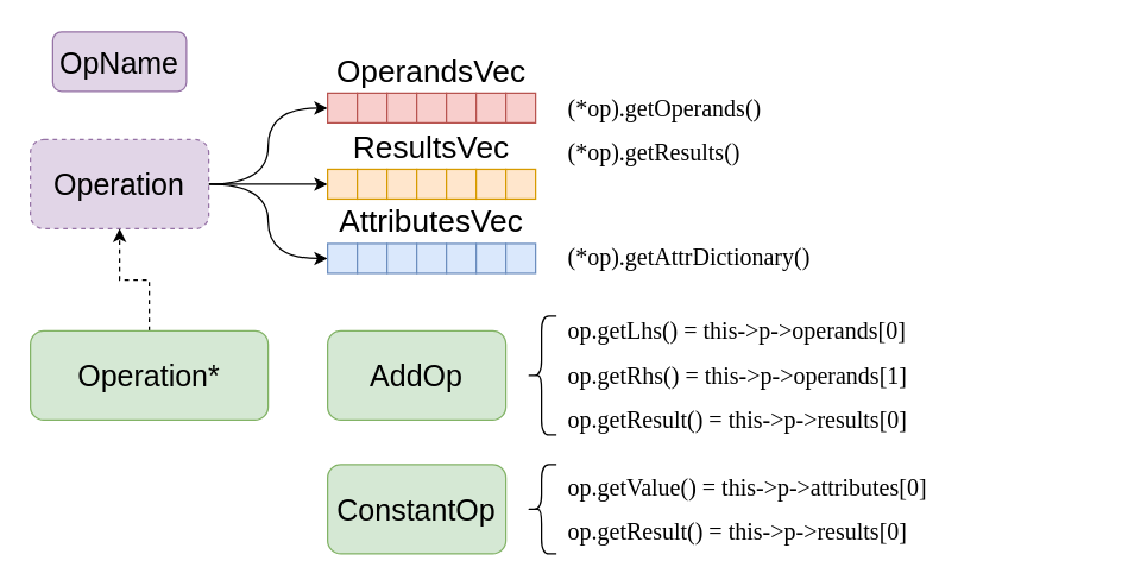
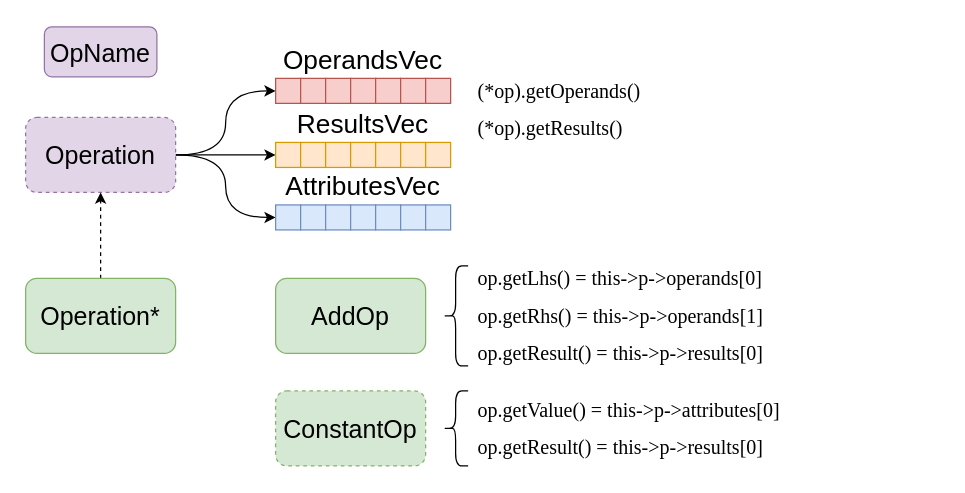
- <mxCell id="43" value="(*op).getAttrDictionary()" style="text;html=1;strokeColor=none;fillColor=none;align=left;verticalAlign=middle;whiteSpace=wrap;rounded=0;fontSize=16;fontFamily=Lucida Console;" vertex="1" parent="1"><mxGeometry x="380" y="160.75" width="228" height="22.5" as="geometry" /></mxCell>
- <mxCell id="13" value="Operation*" style="rounded=1;whiteSpace=wrap;html=1;fontSize=20;fillColor=#d5e8d4;strokeColor=#82b366;" vertex="1" parent="1"><mxGeometry x="20" y="222" width="160" height="60" as="geometry" /></mxCell>
+ <mxCell id="13" value="Operation*" style="rounded=1;whiteSpace=wrap;html=1;fontSize=20;fillColor=#d5e8d4;strokeColor=#82b366;" vertex="1" parent="1"><mxGeometry x="20" y="222" width="120" height="60" as="geometry" /></mxCell>
- <mxCell id="15" value="ConstantOp" style="rounded=1;whiteSpace=wrap;html=1;fontSize=20;fillColor=#d5e8d4;strokeColor=#82b366;" vertex="1" parent="1"><mxGeometry x="220" y="312" width="120" height="60" as="geometry" /></mxCell>
+ <mxCell id="15" value="ConstantOp" style="rounded=1;whiteSpace=wrap;html=1;fontSize=20;fillColor=#d5e8d4;strokeColor=#82b366;dashed=1;" vertex="1" parent="1"><mxGeometry x="220" y="312" width="120" height="60" as="geometry" /></mxCell>
